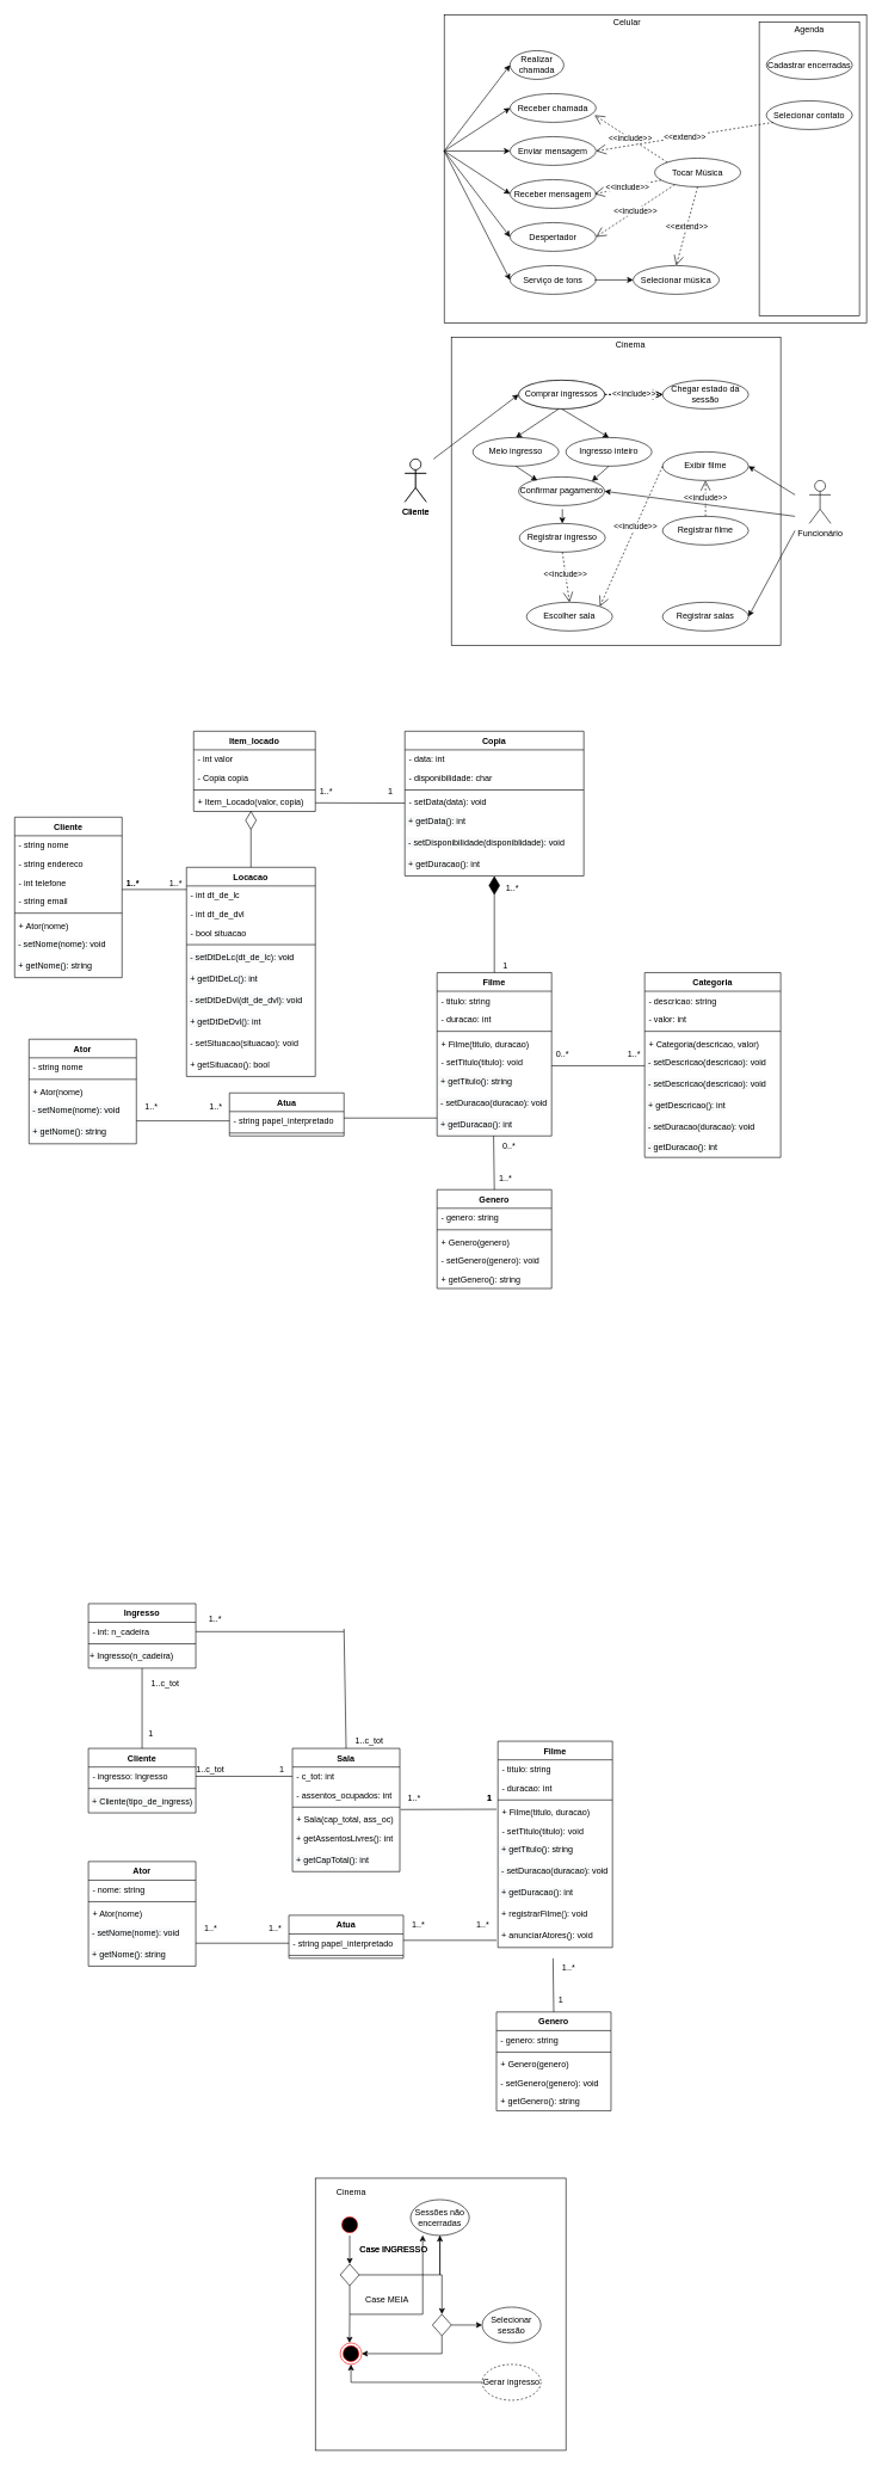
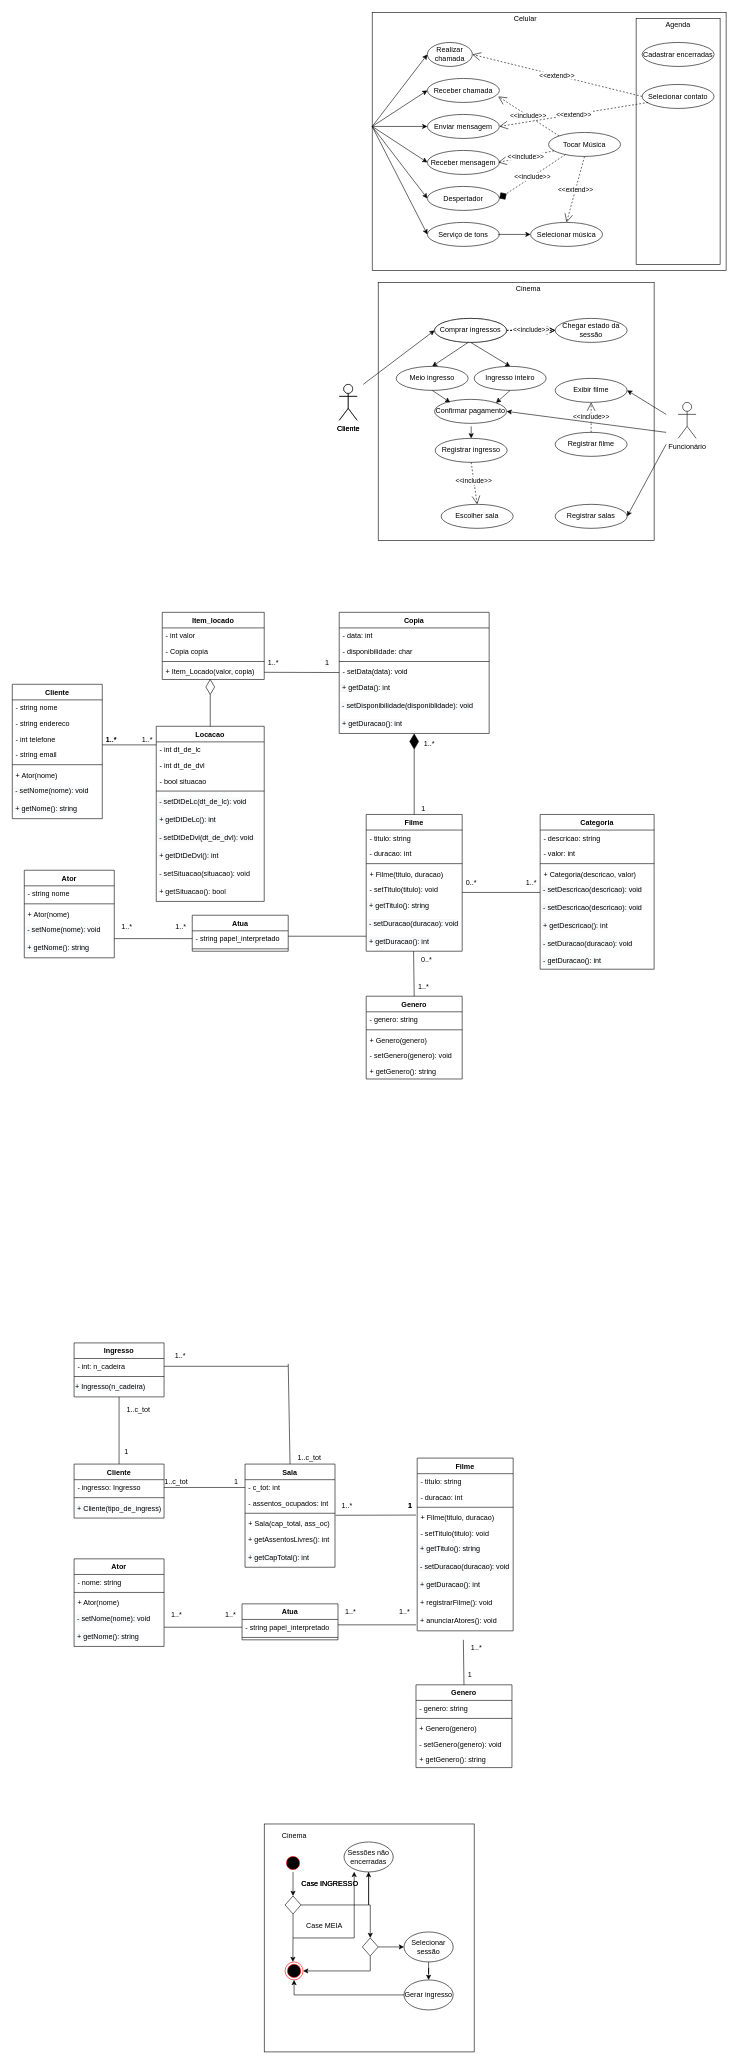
+ <mxCell id="84" value="&amp;lt;&amp;lt;extend&amp;gt;&amp;gt;" style="endArrow=open;endSize=12;dashed=1;html=1;exitX=0;exitY=0.5;exitDx=0;exitDy=0;entryX=1;entryY=0.5;entryDx=0;entryDy=0;" edge="1" parent="1" source="83" target="4"><mxGeometry width="160" relative="1" as="geometry"><mxPoint x="941.574" y="235.858" as="sourcePoint" /><mxPoint x="840" y="160" as="targetPoint" /></mxGeometry></mxCell>
- <mxCell id="74" value="&amp;lt;&amp;lt;include&amp;gt;&amp;gt;" style="endArrow=open;endSize=12;dashed=1;html=1;entryX=1;entryY=0.5;entryDx=0;entryDy=0;exitX=0.233;exitY=0.925;exitDx=0;exitDy=0;exitPerimeter=0;" edge="1" parent="1" source="12" target="72"><mxGeometry width="160" relative="1" as="geometry"><mxPoint x="970" y="260" as="sourcePoint" /><mxPoint x="840" y="320" as="targetPoint" /></mxGeometry></mxCell>
+ <mxCell id="74" value="&amp;lt;&amp;lt;include&amp;gt;&amp;gt;" style="endArrow=diamond;endSize=12;dashed=1;html=1;entryX=1;entryY=0.5;entryDx=0;entryDy=0;exitX=0.233;exitY=0.925;exitDx=0;exitDy=0;exitPerimeter=0;" edge="1" parent="1" source="12" target="72"><mxGeometry width="160" relative="1" as="geometry"><mxPoint x="970" y="260" as="sourcePoint" /><mxPoint x="840" y="320" as="targetPoint" /></mxGeometry></mxCell>
- <mxCell id="138" value="&amp;lt;&amp;lt;include&amp;gt;&amp;gt;" style="endArrow=open;endSize=12;dashed=1;html=1;exitX=0;exitY=0.5;exitDx=0;exitDy=0;entryX=1;entryY=0;entryDx=0;entryDy=0;" edge="1" parent="1" source="20" target="23"><mxGeometry x="-0.136" width="160" relative="1" as="geometry"><mxPoint x="935" y="810" as="sourcePoint" /><mxPoint x="854" y="810" as="targetPoint" /><Array as="points" /><mxPoint as="offset" /></mxGeometry></mxCell>
+ <mxCell id="229" value="" style="edgeStyle=orthogonalEdgeStyle;rounded=0;orthogonalLoop=1;jettySize=auto;html=1;" edge="1" parent="1" source="230" target="232"><mxGeometry relative="1" as="geometry" /></mxCell>
- <mxCell id="232" value="Gerar ingresso" style="ellipse;whiteSpace=wrap;html=1;dashed=1;" vertex="1" parent="1"><mxGeometry x="673" y="3300" width="82" height="50" as="geometry" /></mxCell>
+ <mxCell id="232" value="Gerar ingresso" style="ellipse;whiteSpace=wrap;html=1;" vertex="1" parent="1"><mxGeometry x="673" y="3300" width="82" height="50" as="geometry" /></mxCell>
